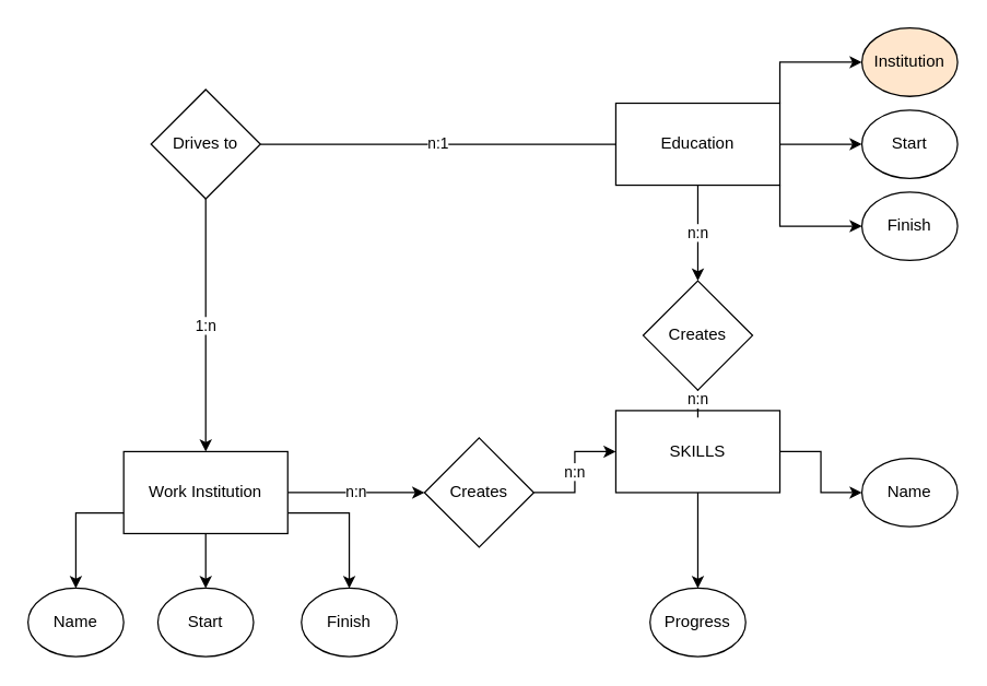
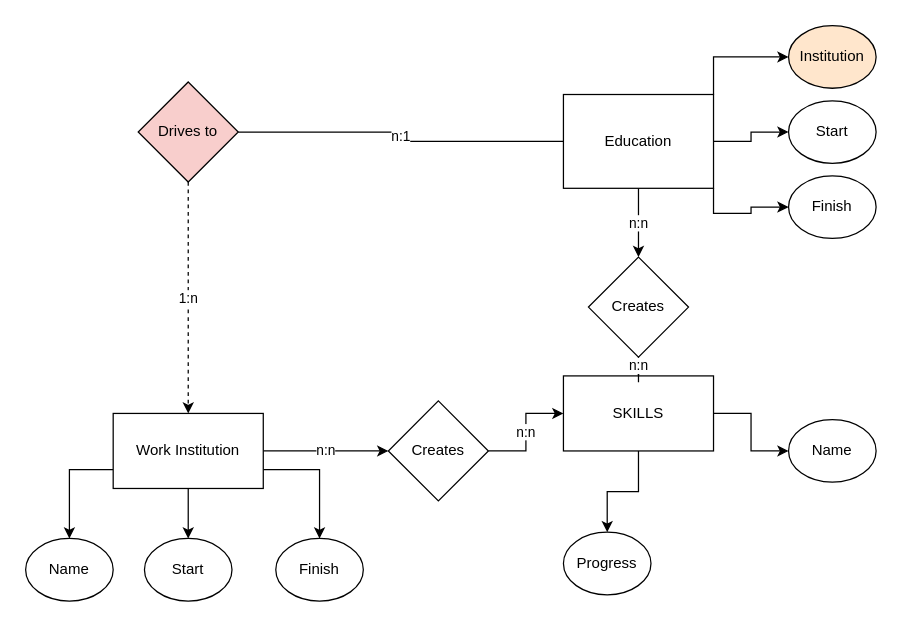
- <mxCell id="25" value="Drives to" style="rhombus;whiteSpace=wrap;html=1;rounded=0;" parent="1" vertex="1"><mxGeometry x="110" y="65" width="80" height="80" as="geometry" /></mxCell>
+ <mxCell id="25" value="Drives to" style="rhombus;whiteSpace=wrap;html=1;rounded=0;fillColor=#f8cecc;" parent="1" vertex="1"><mxGeometry x="110" y="65" width="80" height="80" as="geometry" /></mxCell>
- <mxCell id="6" value="Education" style="rounded=0;whiteSpace=wrap;html=1;" parent="1" vertex="1"><mxGeometry x="450" y="75" width="120" height="60" as="geometry" /></mxCell>
+ <mxCell id="6" value="Education" style="rounded=0;whiteSpace=wrap;html=1;" parent="1" vertex="1"><mxGeometry x="450" y="75" width="120" height="75" as="geometry" /></mxCell>
- <mxCell id="24" value="1:n" style="edgeStyle=orthogonalEdgeStyle;rounded=0;orthogonalLoop=1;jettySize=auto;html=1;" parent="1" source="25" target="14" edge="1"><mxGeometry relative="1" as="geometry" /></mxCell>
+ <mxCell id="24" value="1:n" style="edgeStyle=orthogonalEdgeStyle;rounded=0;orthogonalLoop=1;jettySize=auto;html=1;dashed=1;" parent="1" source="25" target="14" edge="1"><mxGeometry relative="1" as="geometry" /></mxCell>
- <mxCell id="21" value="Progress" style="ellipse;whiteSpace=wrap;html=1;" parent="1" vertex="1"><mxGeometry x="475" y="430" width="70" height="50" as="geometry" /></mxCell>
+ <mxCell id="21" value="Progress" style="ellipse;whiteSpace=wrap;html=1;" parent="1" vertex="1"><mxGeometry x="450" y="425" width="70" height="50" as="geometry" /></mxCell>
